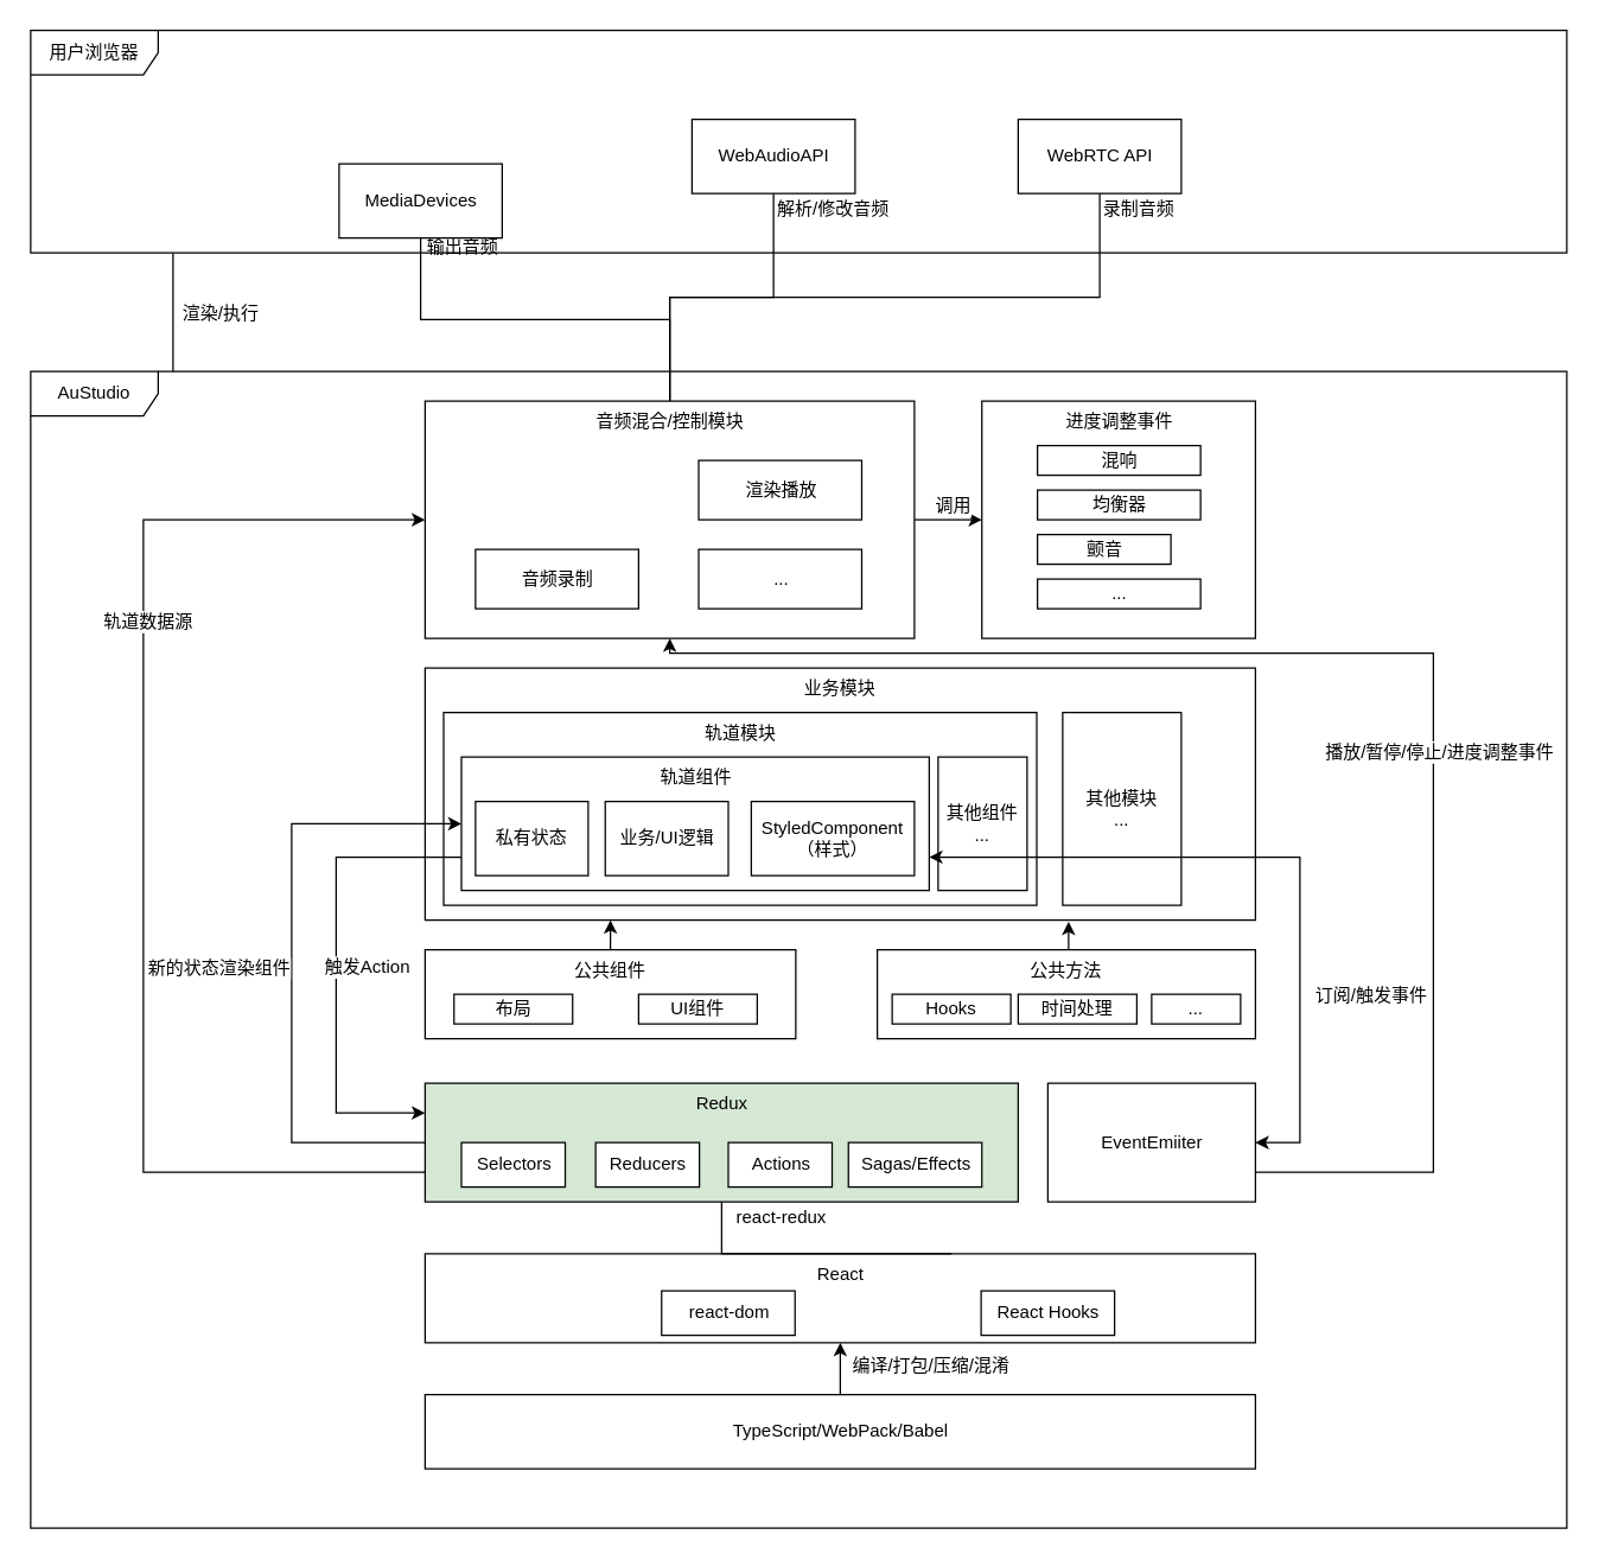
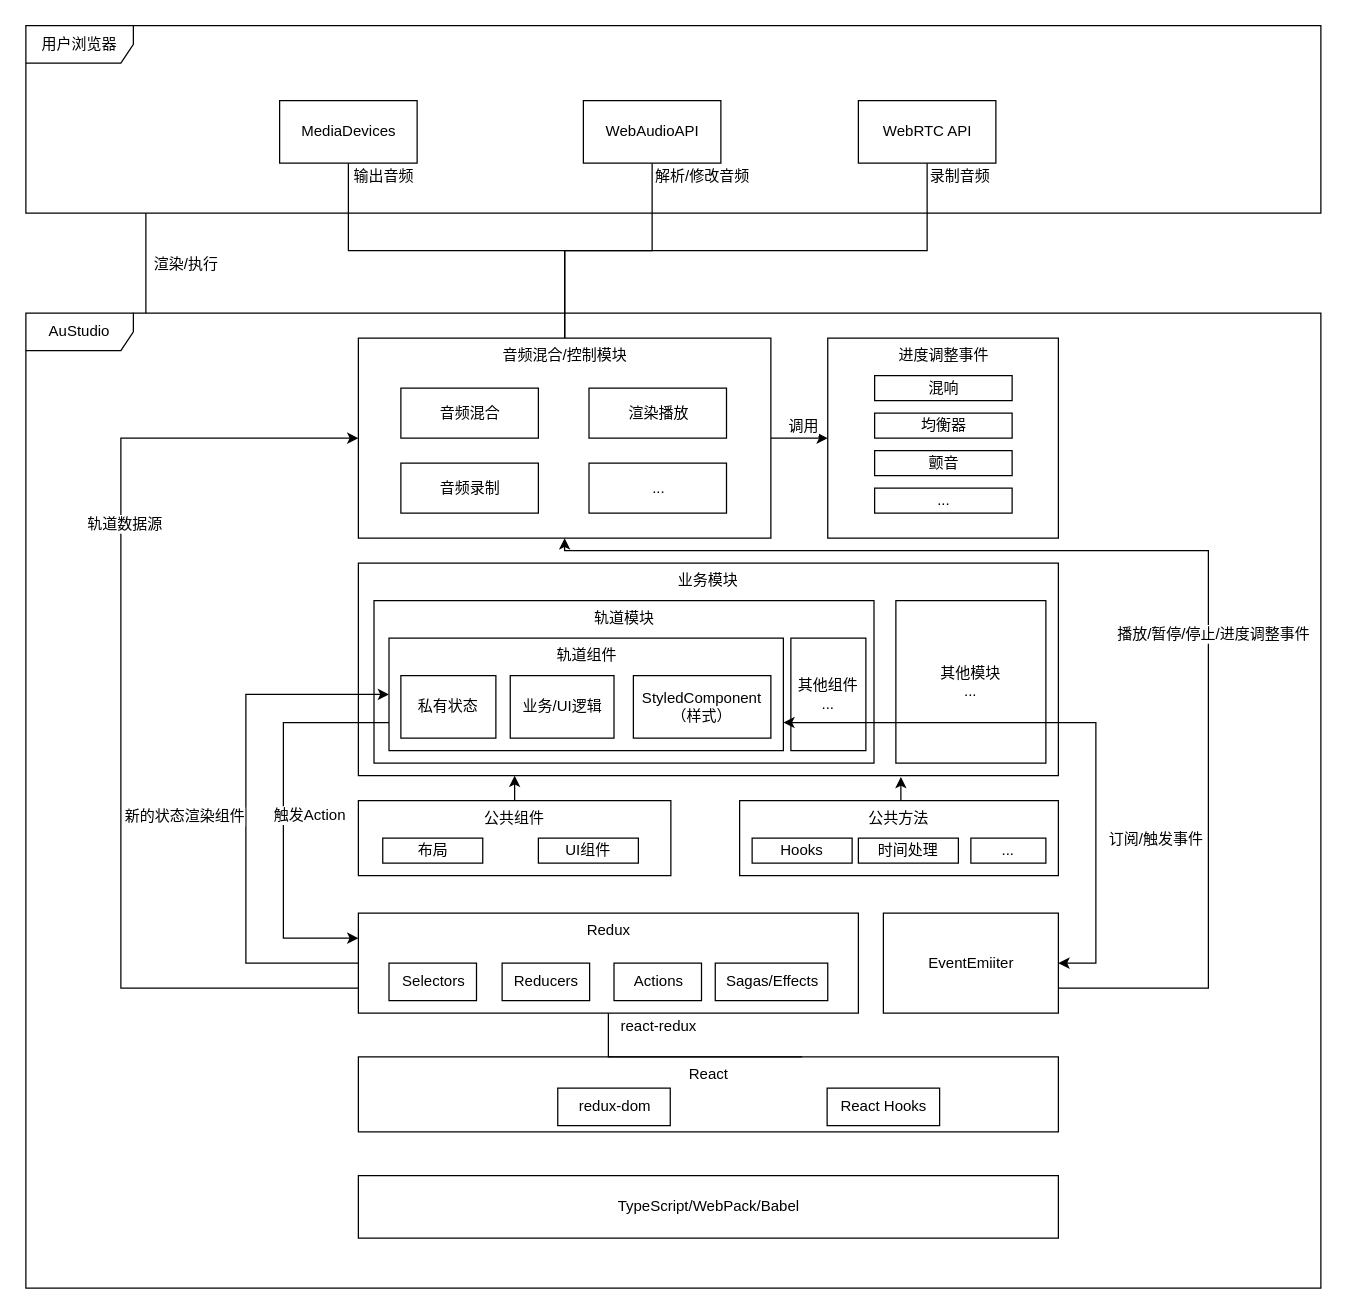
- <mxCell id="64" value="MediaDevices" style="html=1;" vertex="1" parent="1"><mxGeometry x="228" y="110" width="110" height="50" as="geometry" /></mxCell>
+ <mxCell id="64" value="MediaDevices" style="html=1;" vertex="1" parent="1"><mxGeometry x="223" y="80" width="110" height="50" as="geometry" /></mxCell>
+ <mxCell id="58" value="音频混合" style="html=1;" vertex="1" parent="1"><mxGeometry x="320" y="310" width="110" height="40" as="geometry" /></mxCell>
- <mxCell id="54" value="颤音" style="html=1;" vertex="1" parent="1"><mxGeometry x="699" y="360" width="90" height="20" as="geometry" /></mxCell>
+ <mxCell id="54" value="颤音" style="html=1;" vertex="1" parent="1"><mxGeometry x="699" y="360" width="110" height="20" as="geometry" /></mxCell>
- <mxCell id="29" value="其他模块&lt;br&gt;..." style="rounded=0;whiteSpace=wrap;html=1;" vertex="1" parent="1"><mxGeometry x="716" y="480" width="80" height="130" as="geometry" /></mxCell>
+ <mxCell id="29" value="其他模块&lt;br&gt;..." style="rounded=0;whiteSpace=wrap;html=1;" vertex="1" parent="1"><mxGeometry x="716" y="480" width="120" height="130" as="geometry" /></mxCell>
- <mxCell id="12" value="Redux" style="html=1;verticalAlign=top;fillColor=#d5e8d4;" vertex="1" parent="1"><mxGeometry x="286" y="730" width="400" height="80" as="geometry" /></mxCell>
+ <mxCell id="12" value="Redux" style="html=1;verticalAlign=top;" vertex="1" parent="1"><mxGeometry x="286" y="730" width="400" height="80" as="geometry" /></mxCell>
- <mxCell id="4" value="react-dom" style="html=1;" vertex="1" parent="1"><mxGeometry x="445.5" y="870" width="90" height="30" as="geometry" /></mxCell>
+ <mxCell id="4" value="redux-dom" style="html=1;" vertex="1" parent="1"><mxGeometry x="445.5" y="870" width="90" height="30" as="geometry" /></mxCell>
- <mxCell id="5" style="edgeStyle=orthogonalEdgeStyle;rounded=0;orthogonalLoop=1;jettySize=auto;html=1;exitX=0.5;exitY=0;exitDx=0;exitDy=0;entryX=0.5;entryY=1;entryDx=0;entryDy=0;startArrow=none;startFill=0;endArrow=classic;endFill=1;" edge="1" parent="1" source="7" target="3"><mxGeometry relative="1" as="geometry" /></mxCell>
- <mxCell id="6" value="编译/打包/压缩/混淆" style="text;html=1;align=center;verticalAlign=middle;resizable=0;points=[];labelBackgroundColor=#ffffff;" vertex="1" connectable="0" parent="5"><mxGeometry x="0.314" relative="1" as="geometry"><mxPoint x="60" y="3" as="offset" /></mxGeometry></mxCell>
